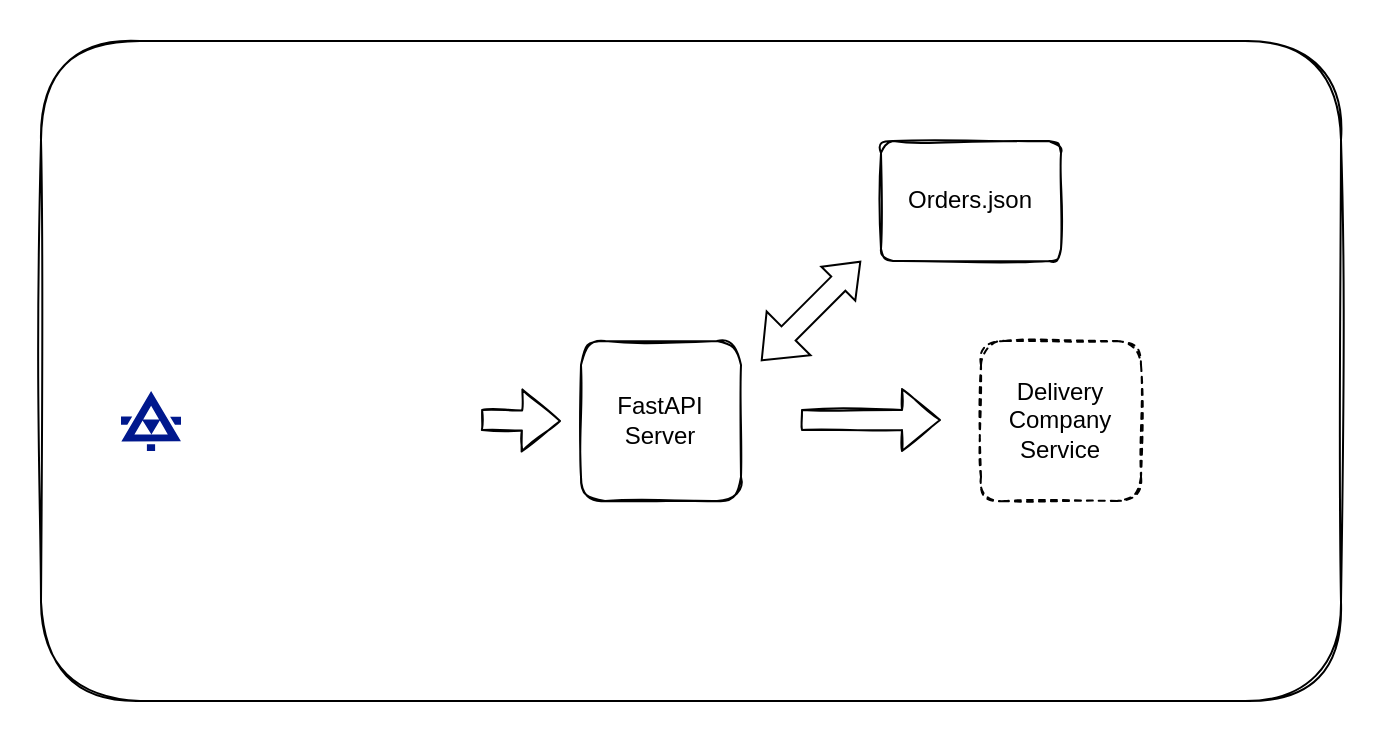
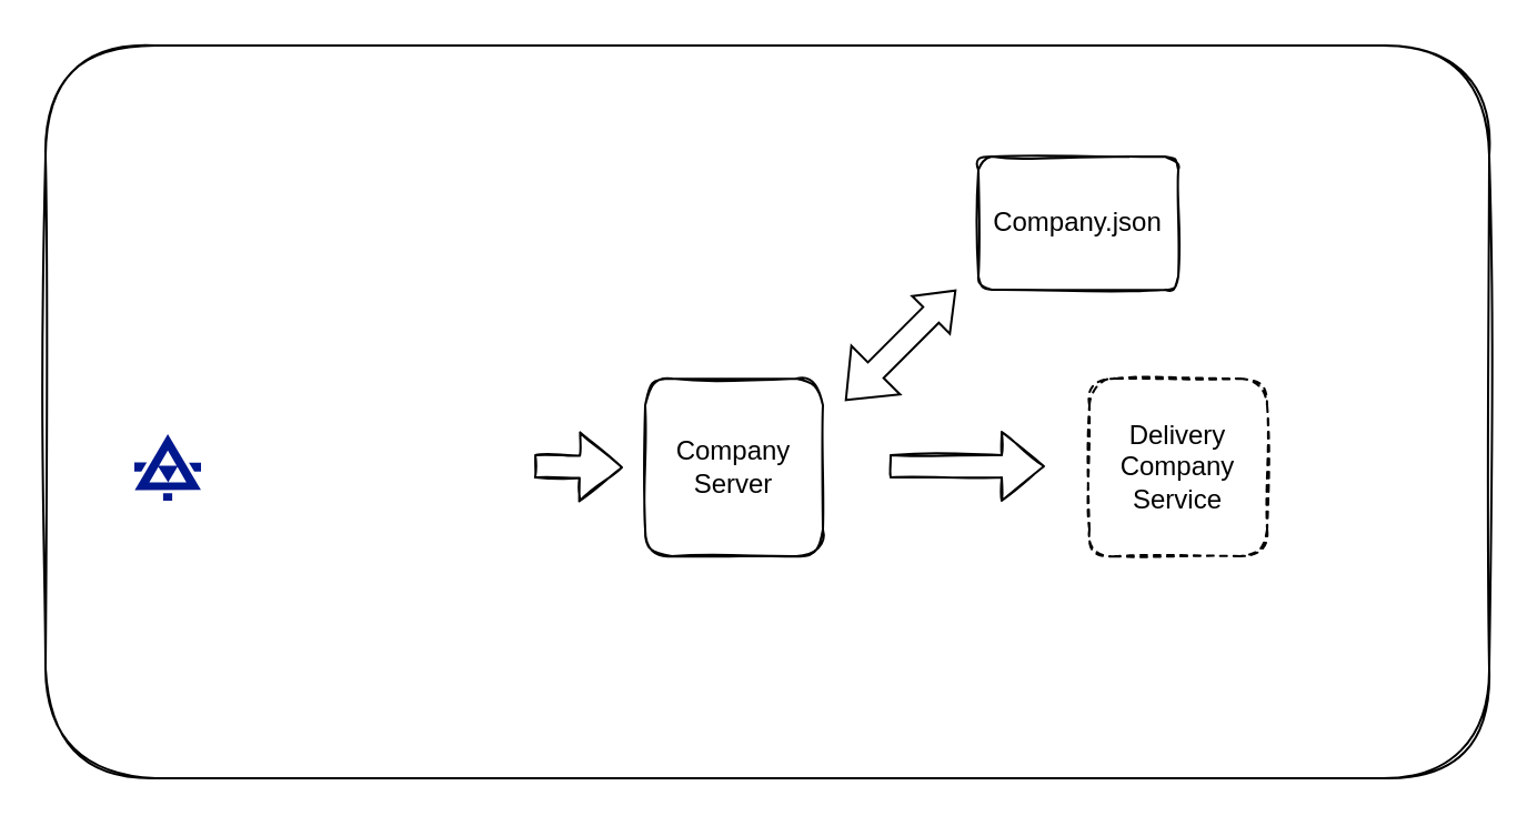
- <mxCell id="6" value="Orders.json" style="rounded=1;whiteSpace=wrap;html=1;sketch=1;arcSize=10;" vertex="1" parent="1"><mxGeometry x="440" y="70" width="90" height="60" as="geometry" /></mxCell>
+ <mxCell id="6" value="Company.json" style="rounded=1;whiteSpace=wrap;html=1;sketch=1;arcSize=10;" vertex="1" parent="1"><mxGeometry x="440" y="70" width="90" height="60" as="geometry" /></mxCell>
- <mxCell id="3" value="FastAPI Server" style="whiteSpace=wrap;html=1;aspect=fixed;rounded=1;sketch=1;" vertex="1" parent="1"><mxGeometry x="290" y="170" width="80" height="80" as="geometry" /></mxCell>
+ <mxCell id="3" value="Company Server" style="whiteSpace=wrap;html=1;aspect=fixed;rounded=1;sketch=1;" vertex="1" parent="1"><mxGeometry x="290" y="170" width="80" height="80" as="geometry" /></mxCell>
